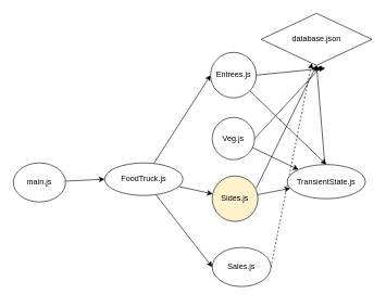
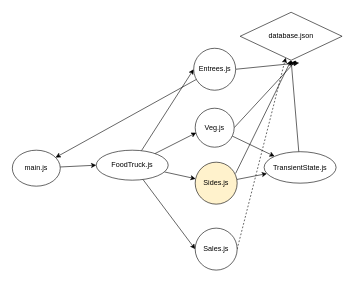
+ <mxCell id="4" style="edgeStyle=none;html=1;entryX=0.028;entryY=0.628;entryDx=0;entryDy=0;entryPerimeter=0;" parent="1" source="6" target="14" edge="1"><mxGeometry relative="1" as="geometry" /></mxCell>
- <mxCell id="9" style="edgeStyle=none;html=1;entryX=0.5;entryY=0;entryDx=0;entryDy=0;" parent="1" source="11" target="21" edge="1"><mxGeometry relative="1" as="geometry" /></mxCell>
+ <mxCell id="9" style="edgeStyle=none;html=1;" parent="1" source="11" target="8" edge="1"><mxGeometry relative="1" as="geometry" /></mxCell>
- <mxCell id="19" value="Sales.js" style="ellipse;whiteSpace=wrap;html=1;aspect=fixed;" parent="1" vertex="1"><mxGeometry x="325" y="380" width="90" height="60" as="geometry" /></mxCell>
+ <mxCell id="19" value="Sales.js" style="ellipse;whiteSpace=wrap;html=1;aspect=fixed;" parent="1" vertex="1"><mxGeometry x="325" y="380" width="70" height="70" as="geometry" /></mxCell>
